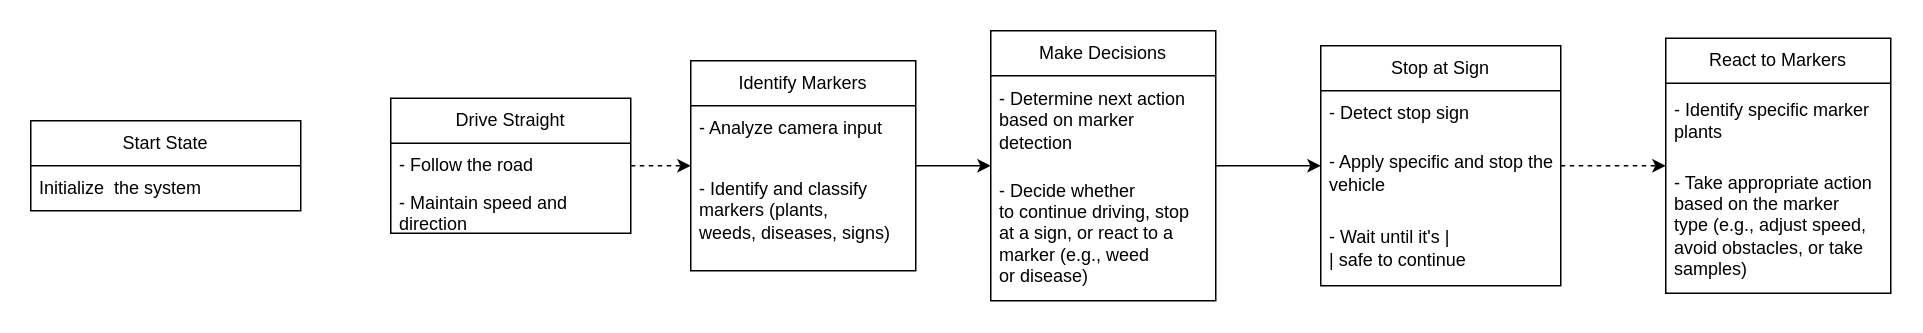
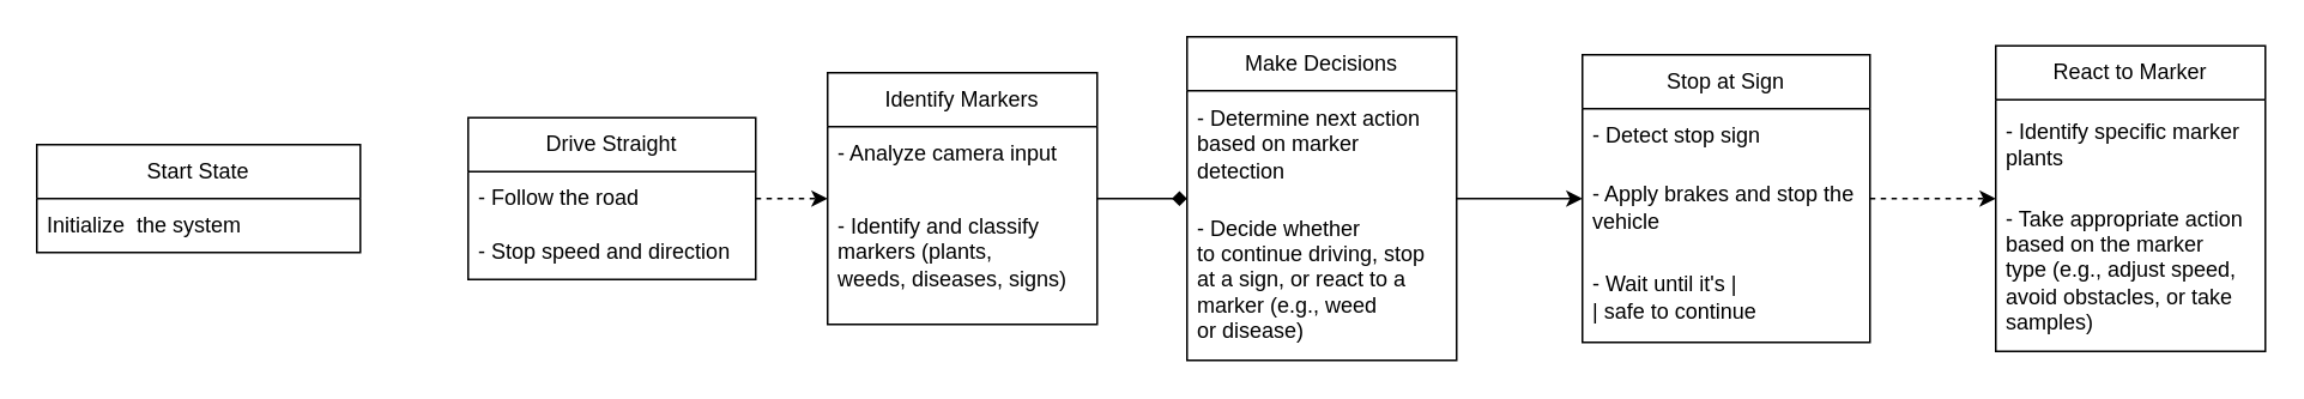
- <mxCell id="21" value="React to Markers " style="swimlane;fontStyle=0;childLayout=stackLayout;horizontal=1;startSize=30;horizontalStack=0;resizeParent=1;resizeParentMax=0;resizeLast=0;collapsible=1;marginBottom=0;whiteSpace=wrap;html=1;" vertex="1" parent="1"><mxGeometry x="1110" y="25" width="150" height="170" as="geometry" /></mxCell>
+ <mxCell id="21" value="React to Marker " style="swimlane;fontStyle=0;childLayout=stackLayout;horizontal=1;startSize=30;horizontalStack=0;resizeParent=1;resizeParentMax=0;resizeLast=0;collapsible=1;marginBottom=0;whiteSpace=wrap;html=1;" vertex="1" parent="1"><mxGeometry x="1110" y="25" width="150" height="170" as="geometry" /></mxCell>
- <mxCell id="8" style="edgeStyle=orthogonalEdgeStyle;rounded=0;orthogonalLoop=1;jettySize=auto;html=1;" edge="1" parent="1" source="9" target="13"><mxGeometry relative="1" as="geometry" /></mxCell>
+ <mxCell id="8" style="edgeStyle=orthogonalEdgeStyle;rounded=0;orthogonalLoop=1;jettySize=auto;html=1;endArrow=diamond;" edge="1" parent="1" source="9" target="13"><mxGeometry relative="1" as="geometry" /></mxCell>
- <mxCell id="19" value="- Apply specific and stop the vehicle" style="text;strokeColor=none;fillColor=none;align=left;verticalAlign=middle;spacingLeft=4;spacingRight=4;overflow=hidden;points=[[0,0.5],[1,0.5]];portConstraint=eastwest;rotatable=0;whiteSpace=wrap;html=1;" vertex="1" parent="17"><mxGeometry y="60" width="160" height="50" as="geometry" /></mxCell>
+ <mxCell id="19" value="- Apply brakes and stop the vehicle" style="text;strokeColor=none;fillColor=none;align=left;verticalAlign=middle;spacingLeft=4;spacingRight=4;overflow=hidden;points=[[0,0.5],[1,0.5]];portConstraint=eastwest;rotatable=0;whiteSpace=wrap;html=1;" vertex="1" parent="17"><mxGeometry y="60" width="160" height="50" as="geometry" /></mxCell>
- <mxCell id="7" value="- Maintain speed and direction " style="text;strokeColor=none;fillColor=none;align=left;verticalAlign=middle;spacingLeft=4;spacingRight=4;overflow=hidden;points=[[0,0.5],[1,0.5]];portConstraint=eastwest;rotatable=0;whiteSpace=wrap;html=1;" vertex="1" parent="5"><mxGeometry y="60" width="160" height="30" as="geometry" /></mxCell>
+ <mxCell id="7" value="- Stop speed and direction " style="text;strokeColor=none;fillColor=none;align=left;verticalAlign=middle;spacingLeft=4;spacingRight=4;overflow=hidden;points=[[0,0.5],[1,0.5]];portConstraint=eastwest;rotatable=0;whiteSpace=wrap;html=1;" vertex="1" parent="5"><mxGeometry y="60" width="160" height="30" as="geometry" /></mxCell>
